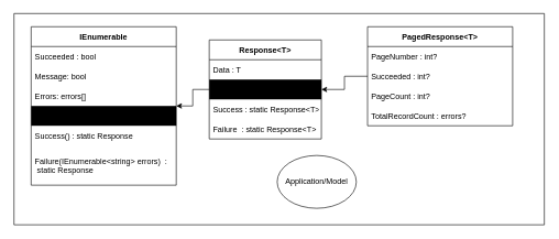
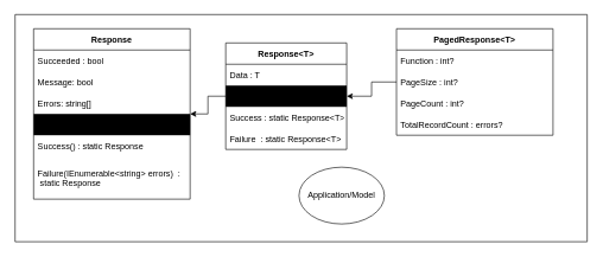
- <mxCell id="4" value="IEnumerable" style="swimlane;fontStyle=1;childLayout=stackLayout;horizontal=1;startSize=30;horizontalStack=0;resizeParent=1;resizeParentMax=0;resizeLast=0;collapsible=1;marginBottom=0;" vertex="1" parent="2"><mxGeometry x="26" y="20" width="220" height="240" as="geometry" /></mxCell>
+ <mxCell id="4" value="Response" style="swimlane;fontStyle=1;childLayout=stackLayout;horizontal=1;startSize=30;horizontalStack=0;resizeParent=1;resizeParentMax=0;resizeLast=0;collapsible=1;marginBottom=0;" vertex="1" parent="2"><mxGeometry x="26" y="20" width="220" height="240" as="geometry" /></mxCell>
- <mxCell id="17" value="PageNumber : int?    " style="text;strokeColor=none;fillColor=none;align=left;verticalAlign=middle;spacingLeft=4;spacingRight=4;overflow=hidden;points=[[0,0.5],[1,0.5]];portConstraint=eastwest;rotatable=0;" vertex="1" parent="16"><mxGeometry y="30" width="220" height="30" as="geometry" /></mxCell>
+ <mxCell id="17" value="Function : int?    " style="text;strokeColor=none;fillColor=none;align=left;verticalAlign=middle;spacingLeft=4;spacingRight=4;overflow=hidden;points=[[0,0.5],[1,0.5]];portConstraint=eastwest;rotatable=0;" vertex="1" parent="16"><mxGeometry y="30" width="220" height="30" as="geometry" /></mxCell>
- <mxCell id="18" value="Succeeded : int?   " style="text;strokeColor=none;fillColor=none;align=left;verticalAlign=middle;spacingLeft=4;spacingRight=4;overflow=hidden;points=[[0,0.5],[1,0.5]];portConstraint=eastwest;rotatable=0;" vertex="1" parent="16"><mxGeometry y="60" width="220" height="30" as="geometry" /></mxCell>
+ <mxCell id="18" value="PageSize : int?   " style="text;strokeColor=none;fillColor=none;align=left;verticalAlign=middle;spacingLeft=4;spacingRight=4;overflow=hidden;points=[[0,0.5],[1,0.5]];portConstraint=eastwest;rotatable=0;" vertex="1" parent="16"><mxGeometry y="60" width="220" height="30" as="geometry" /></mxCell>
- <mxCell id="7" value="Errors: errors[]" style="text;strokeColor=none;fillColor=none;align=left;verticalAlign=middle;spacingLeft=4;spacingRight=4;overflow=hidden;points=[[0,0.5],[1,0.5]];portConstraint=eastwest;rotatable=0;" vertex="1" parent="4"><mxGeometry y="90" width="220" height="30" as="geometry" /></mxCell>
+ <mxCell id="7" value="Errors: string[]" style="text;strokeColor=none;fillColor=none;align=left;verticalAlign=middle;spacingLeft=4;spacingRight=4;overflow=hidden;points=[[0,0.5],[1,0.5]];portConstraint=eastwest;rotatable=0;" vertex="1" parent="4"><mxGeometry y="90" width="220" height="30" as="geometry" /></mxCell>
